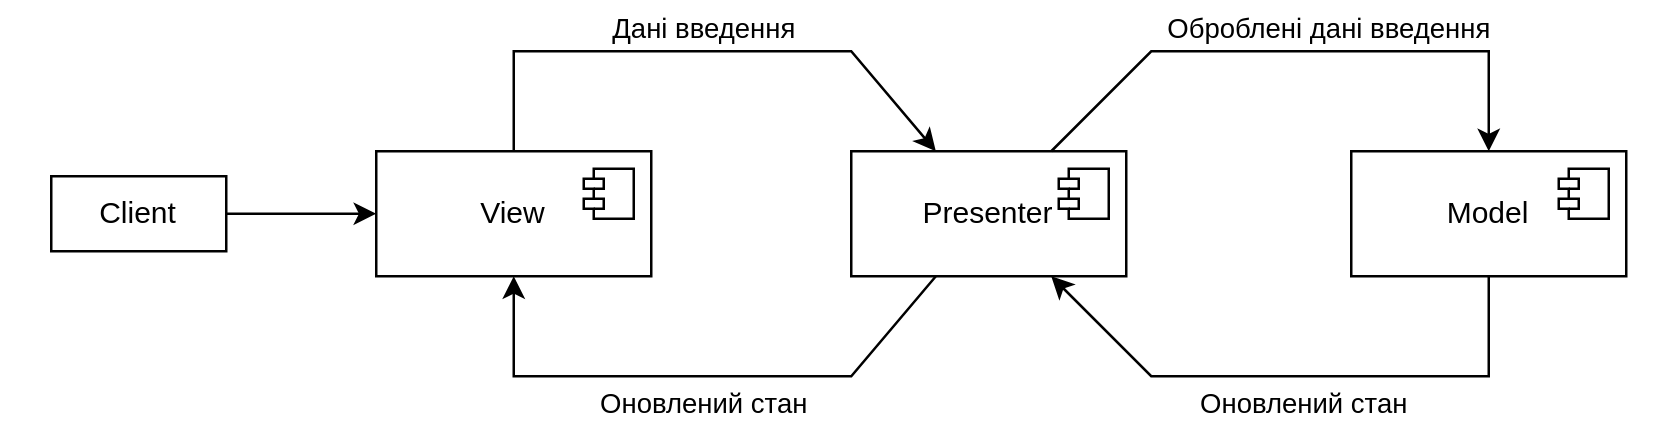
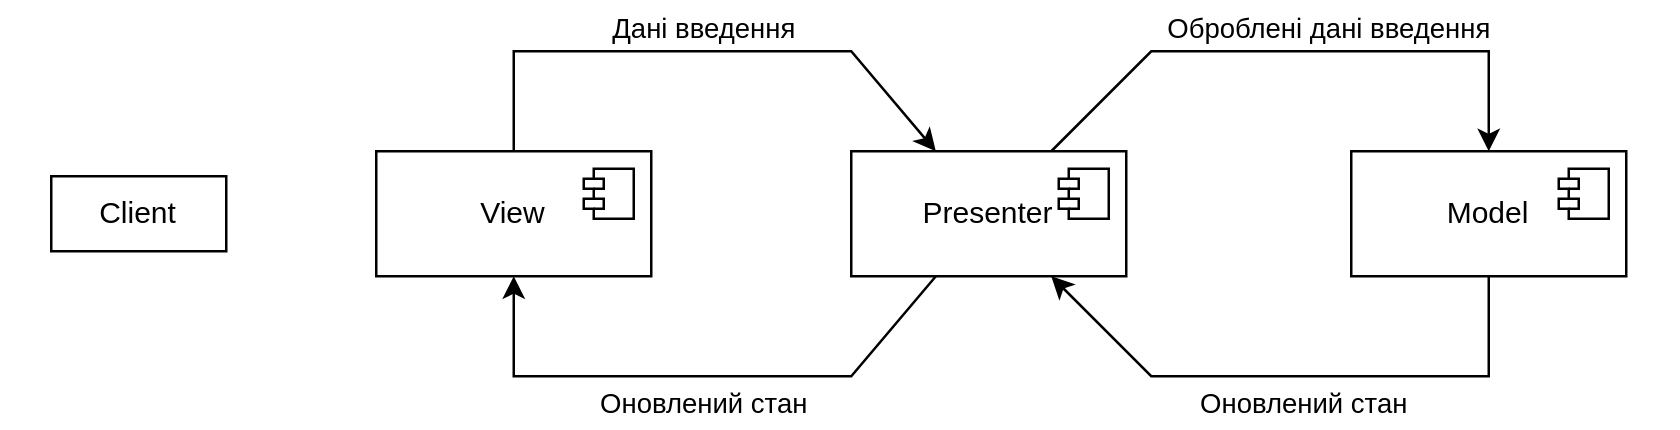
- <mxCell id="9" value="" style="endArrow=classic;html=1;rounded=0;" parent="1" source="8" target="4" edge="1"><mxGeometry width="50" height="50" relative="1" as="geometry"><mxPoint x="30" y="70" as="sourcePoint" /><mxPoint x="80" y="20" as="targetPoint" /></mxGeometry></mxCell>
